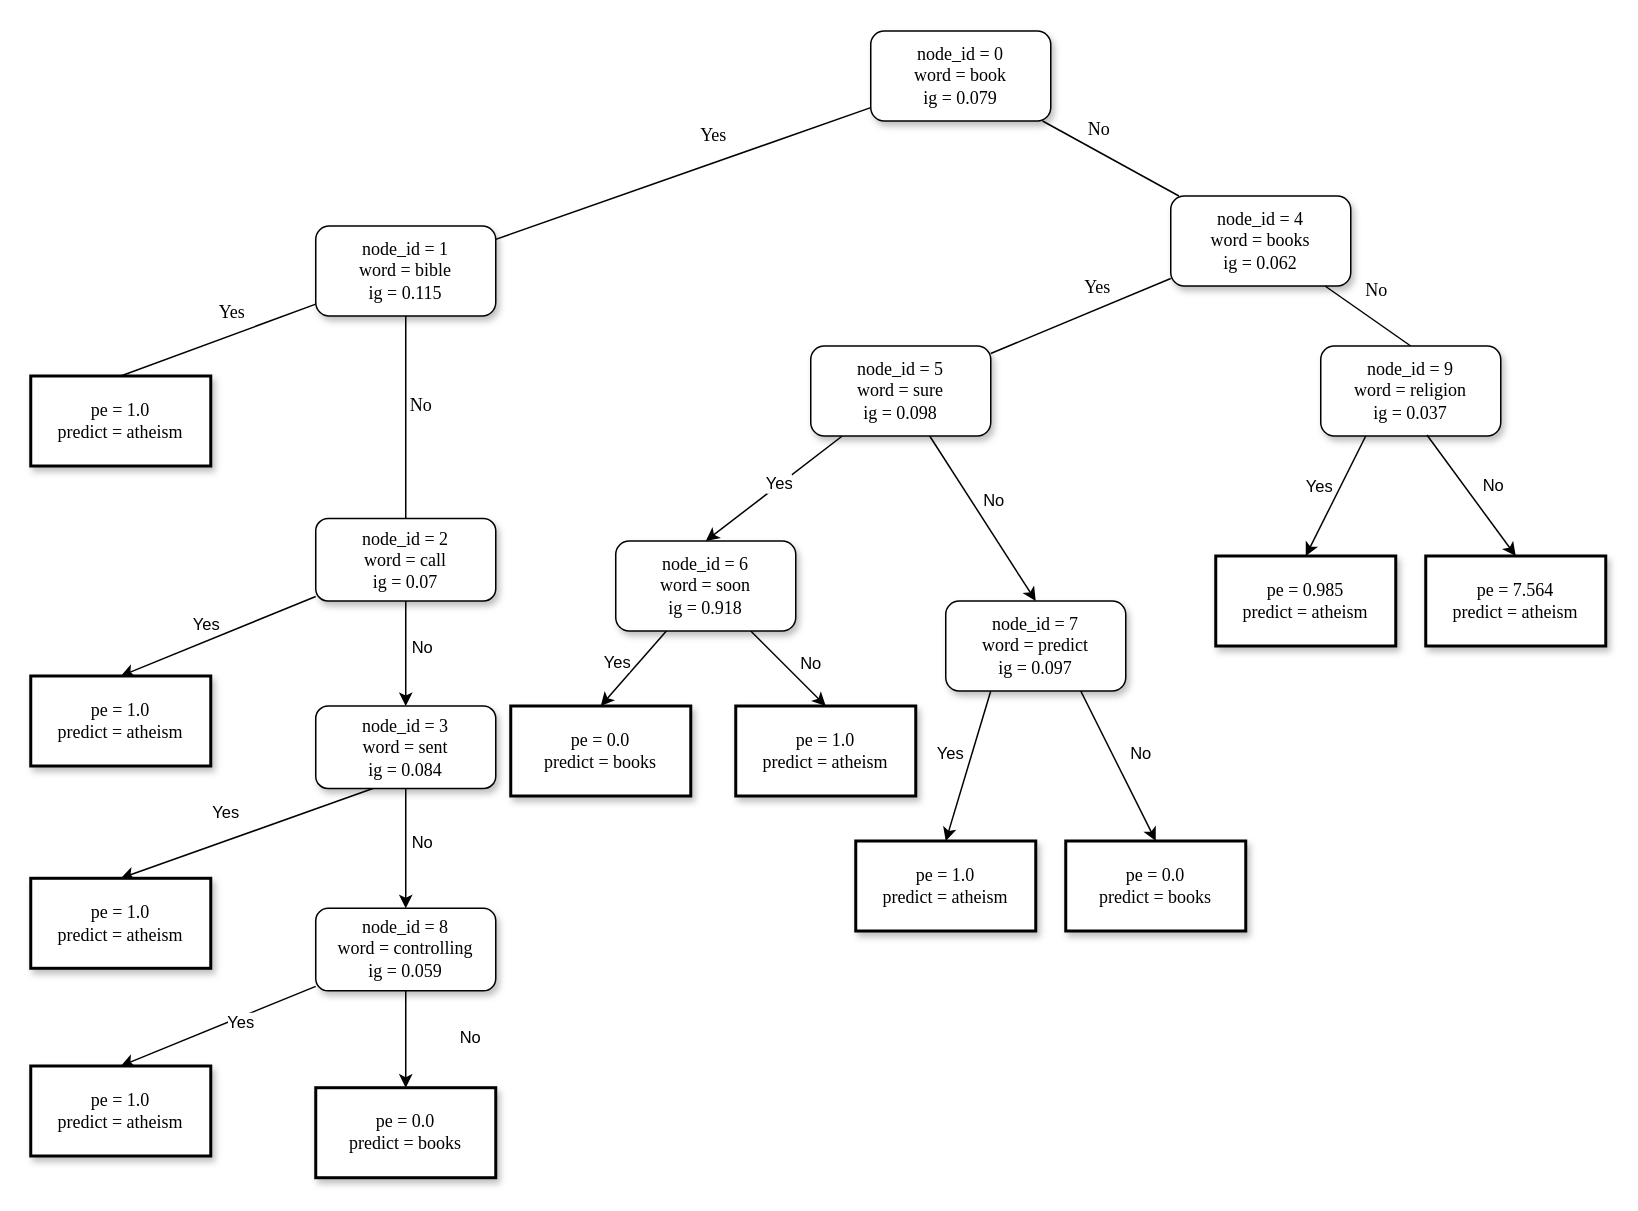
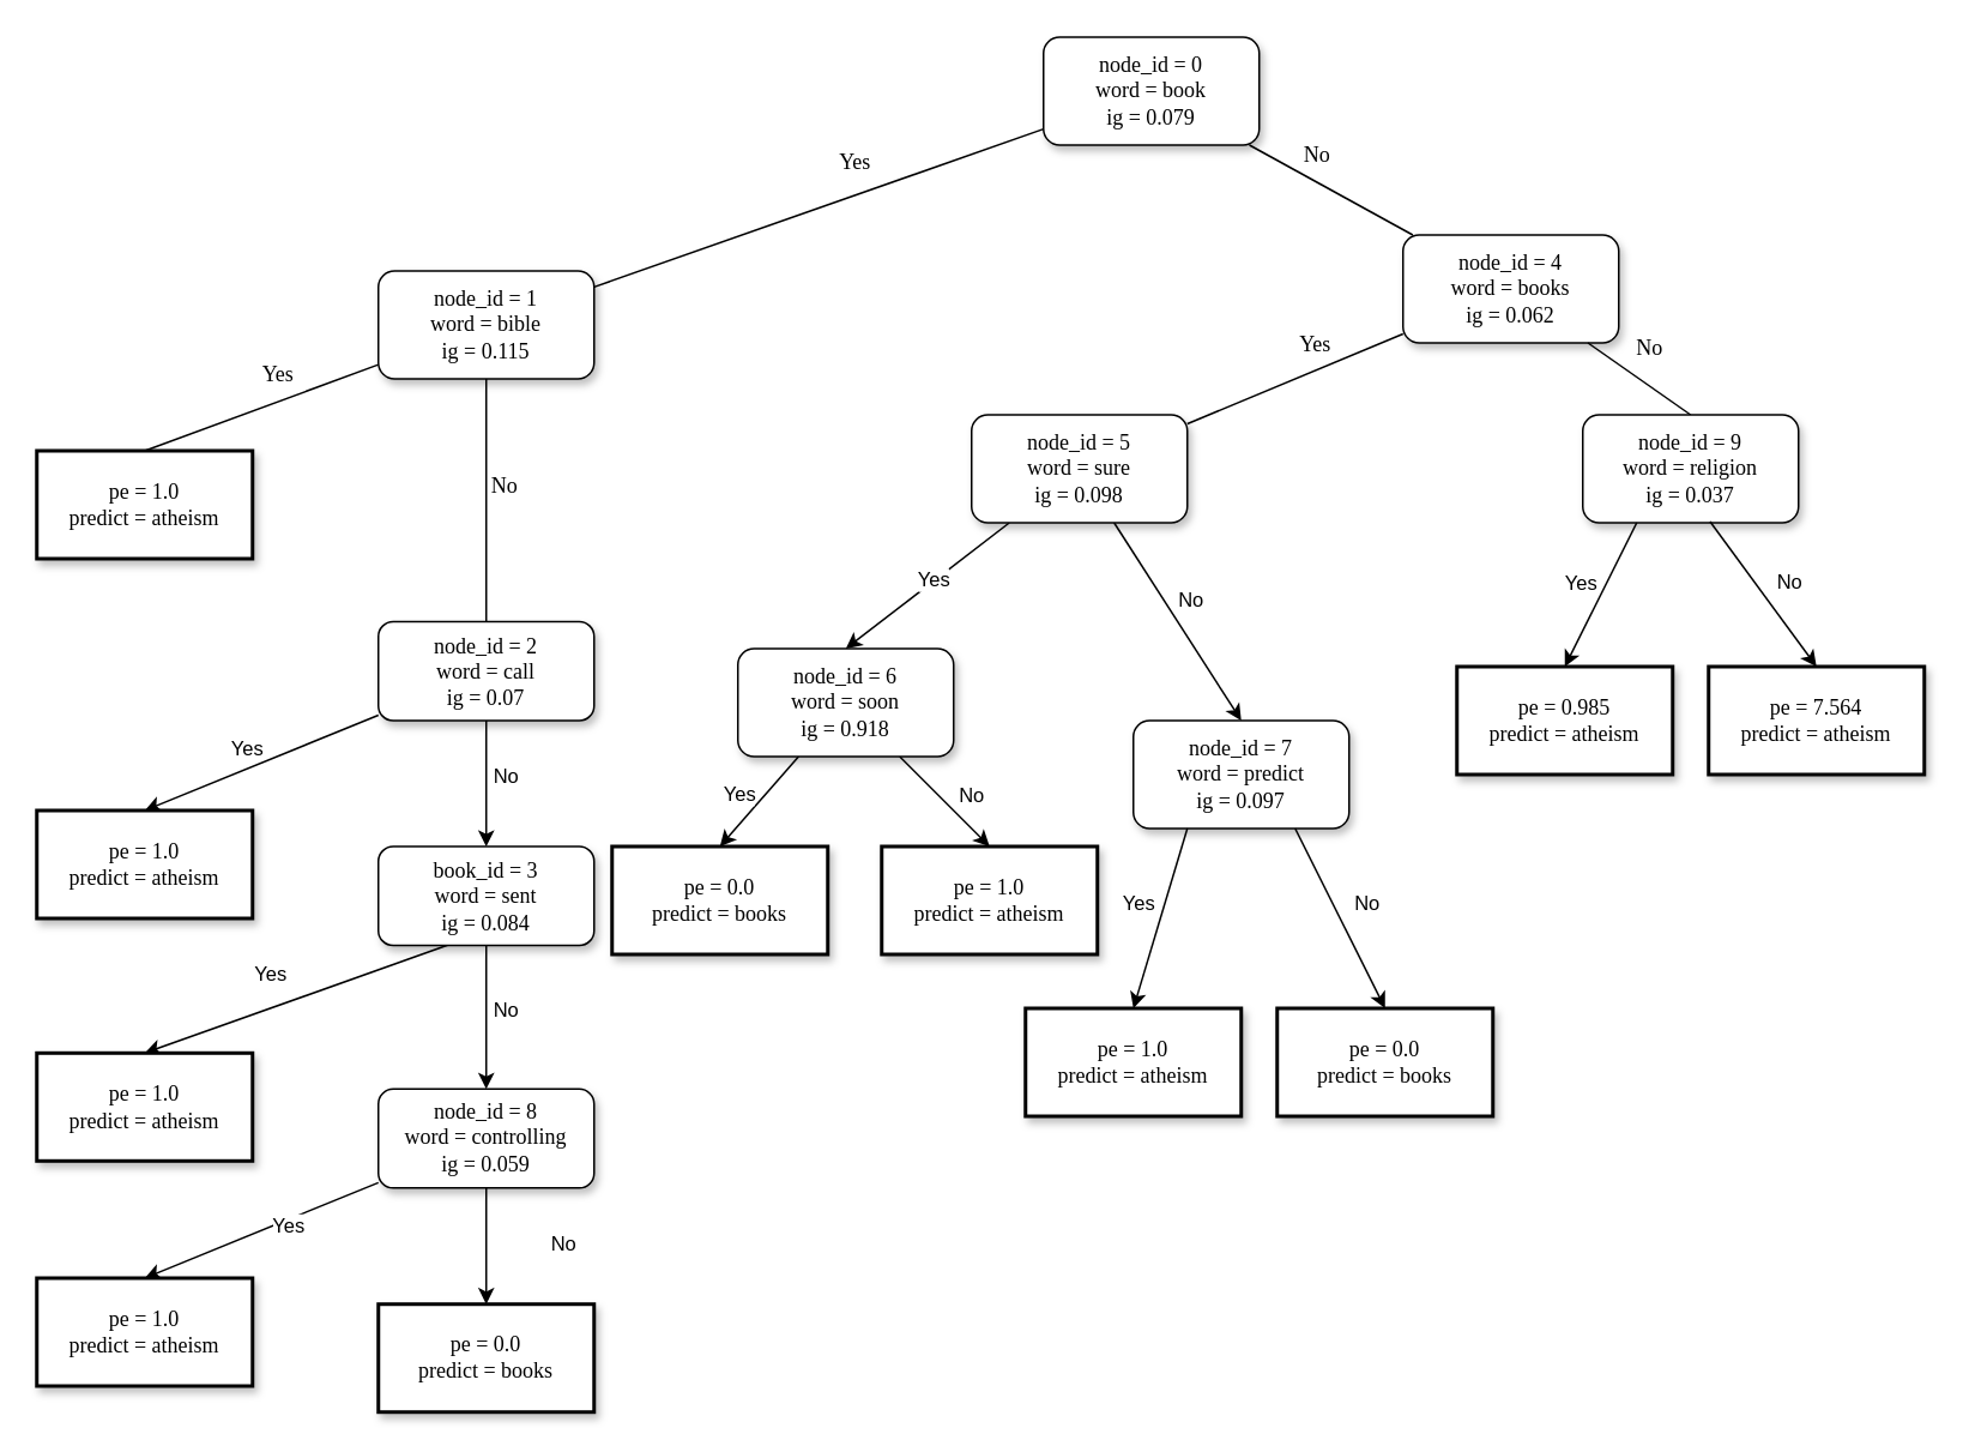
- <mxCell id="26" value="node_id = 3&lt;br&gt;word = sent&lt;br&gt;ig = 0.084" style="whiteSpace=wrap;html=1;rounded=1;shadow=1;labelBackgroundColor=none;strokeWidth=1;fontFamily=Verdana;fontSize=12;align=center;" vertex="1" parent="1"><mxGeometry x="210" y="470" width="120" height="55" as="geometry" /></mxCell>
+ <mxCell id="26" value="book_id = 3&lt;br&gt;word = sent&lt;br&gt;ig = 0.084" style="whiteSpace=wrap;html=1;rounded=1;shadow=1;labelBackgroundColor=none;strokeWidth=1;fontFamily=Verdana;fontSize=12;align=center;" vertex="1" parent="1"><mxGeometry x="210" y="470" width="120" height="55" as="geometry" /></mxCell>
